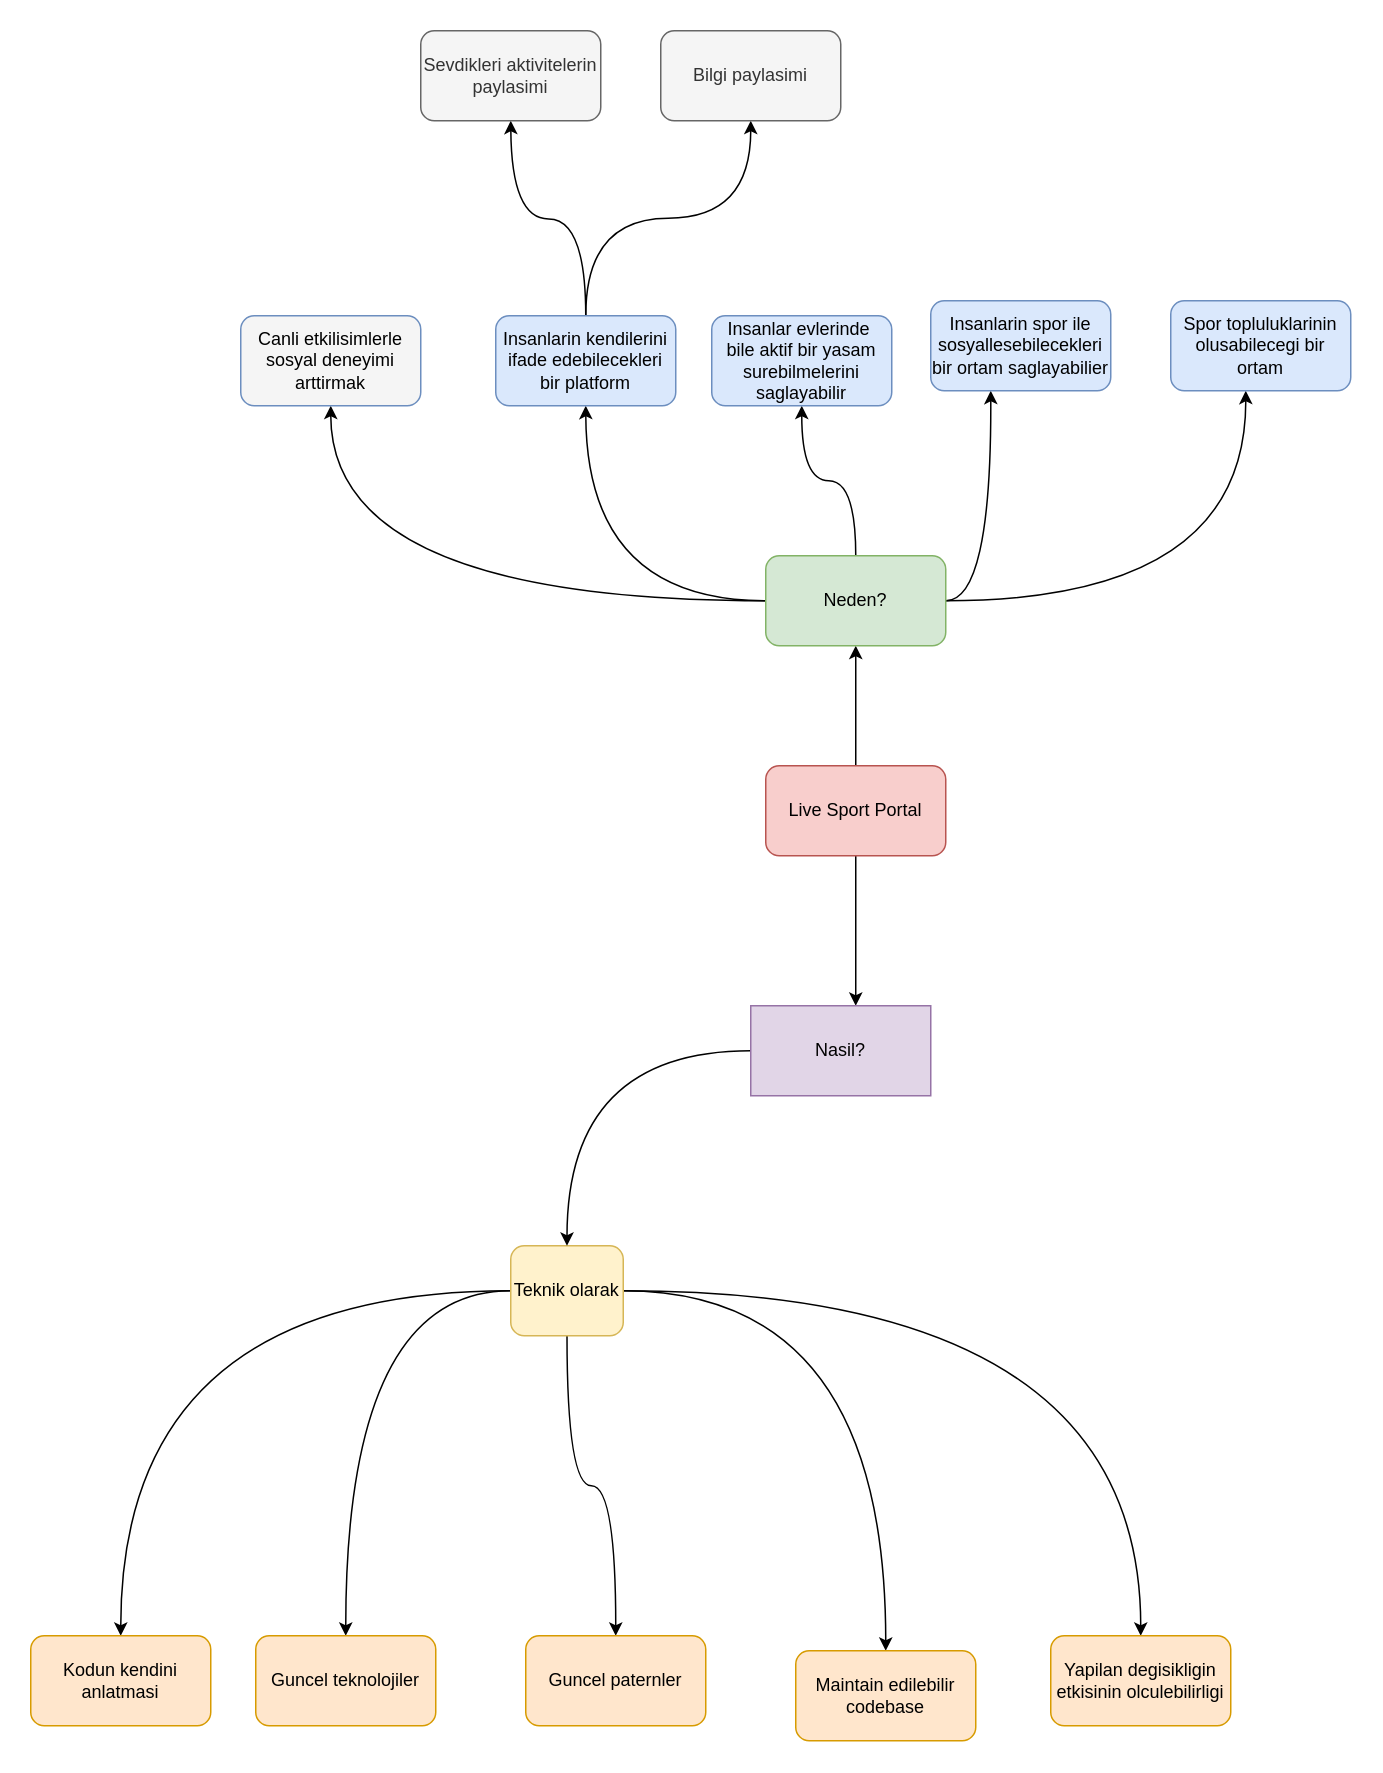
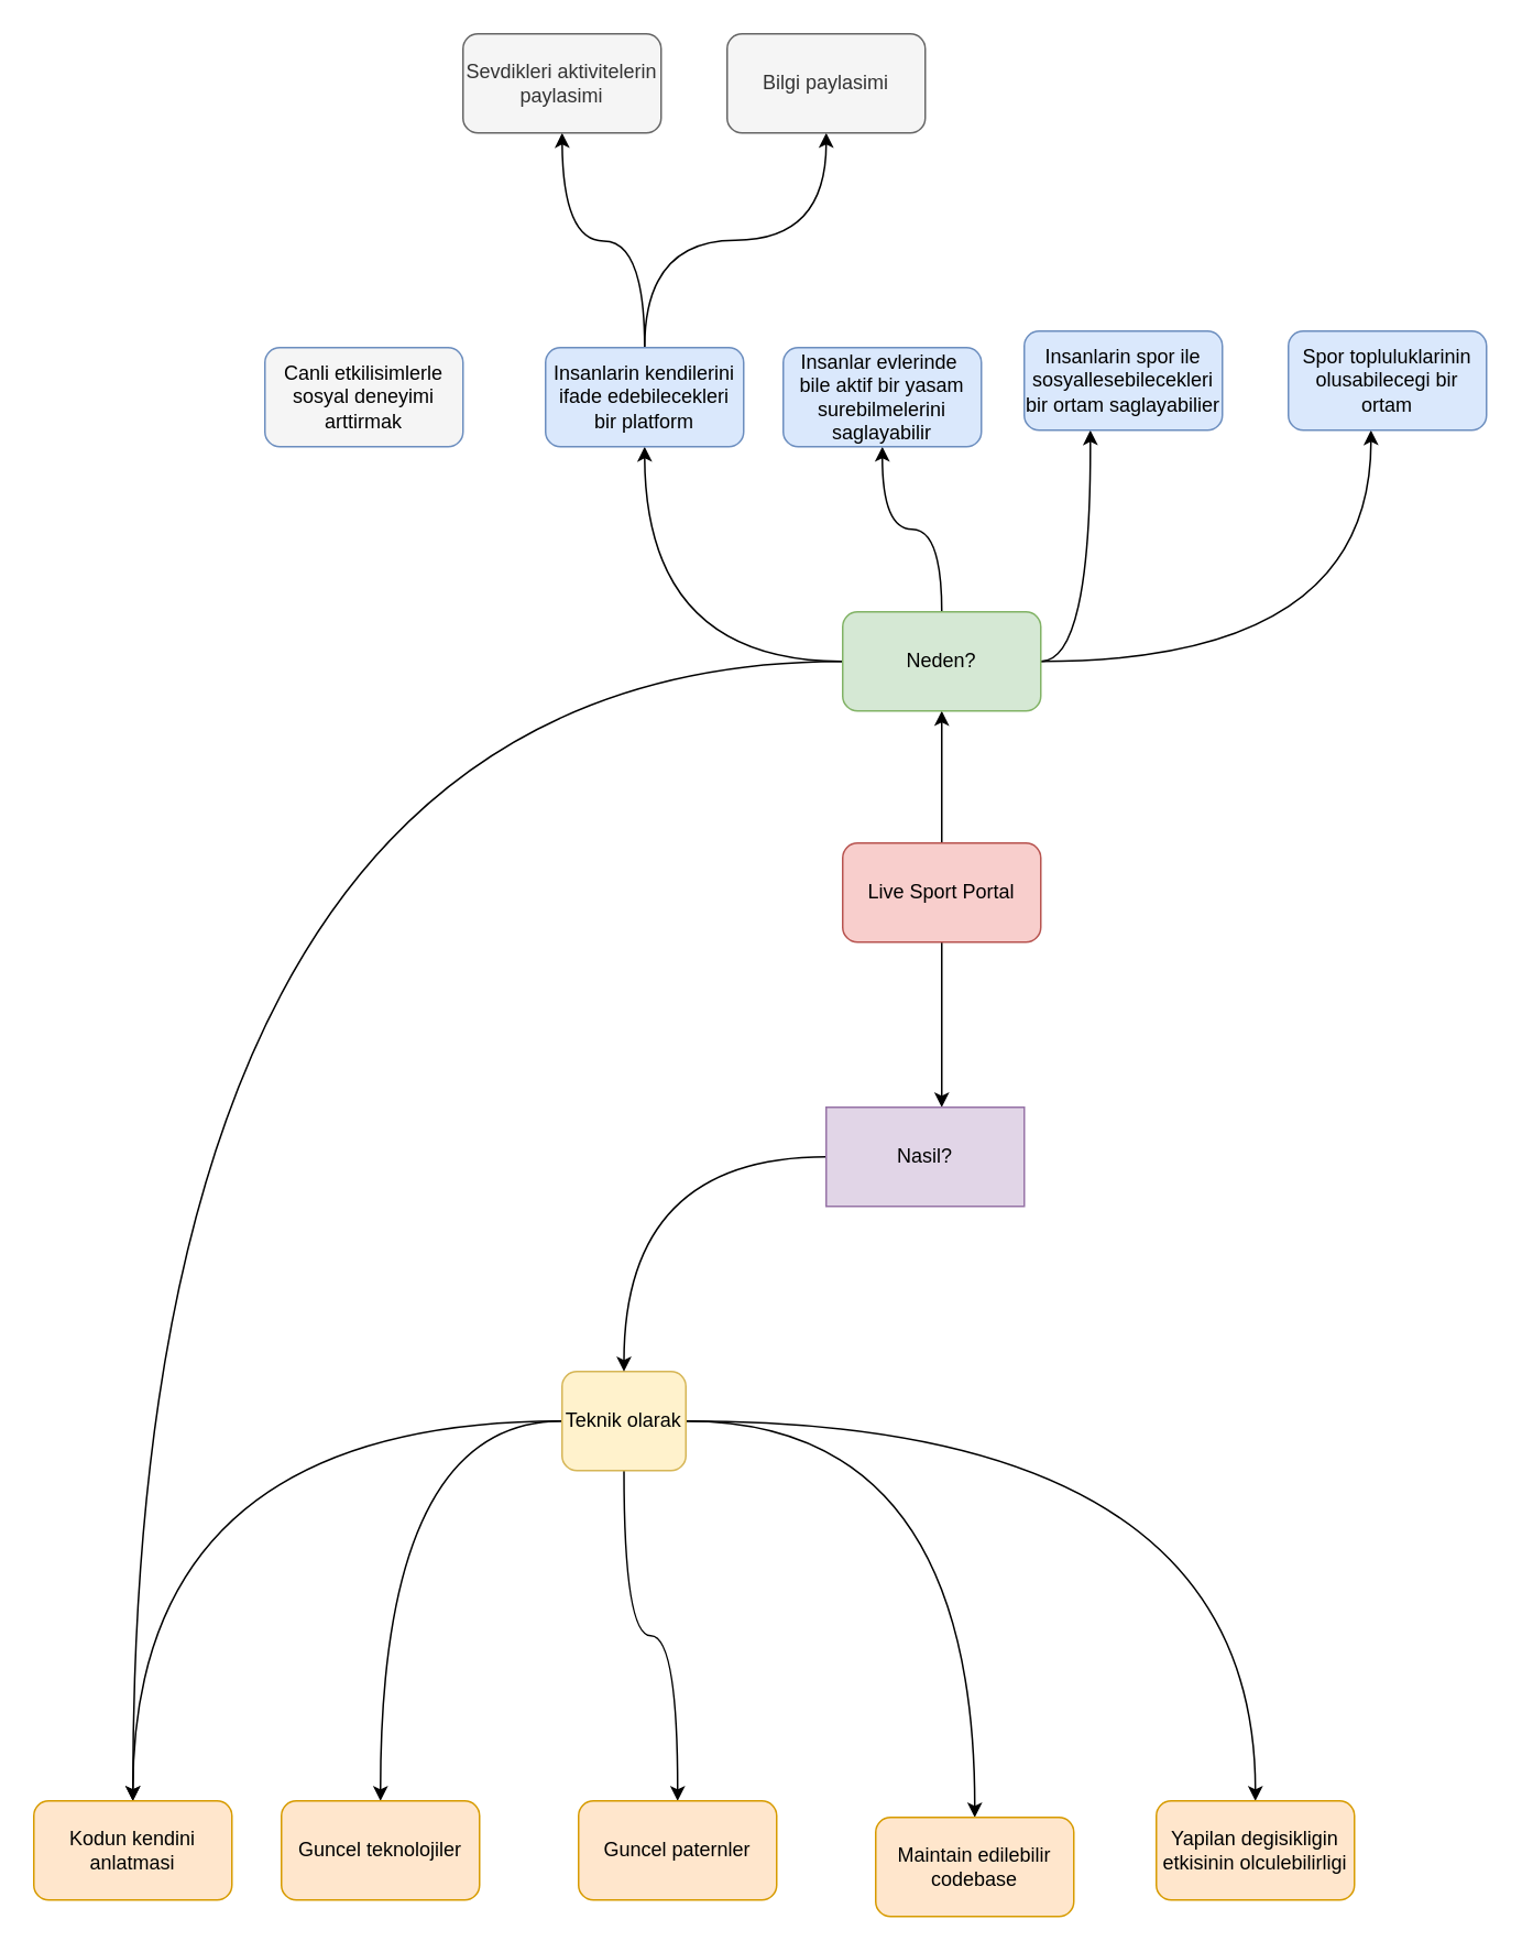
- <mxCell id="9" style="edgeStyle=orthogonalEdgeStyle;rounded=0;orthogonalLoop=1;jettySize=auto;html=1;curved=1;" edge="1" parent="1" source="10" target="32"><mxGeometry relative="1" as="geometry" /></mxCell>
+ <mxCell id="9" style="edgeStyle=orthogonalEdgeStyle;rounded=0;orthogonalLoop=1;jettySize=auto;html=1;curved=1;" edge="1" parent="1" source="10" target="29"><mxGeometry relative="1" as="geometry" /></mxCell>
